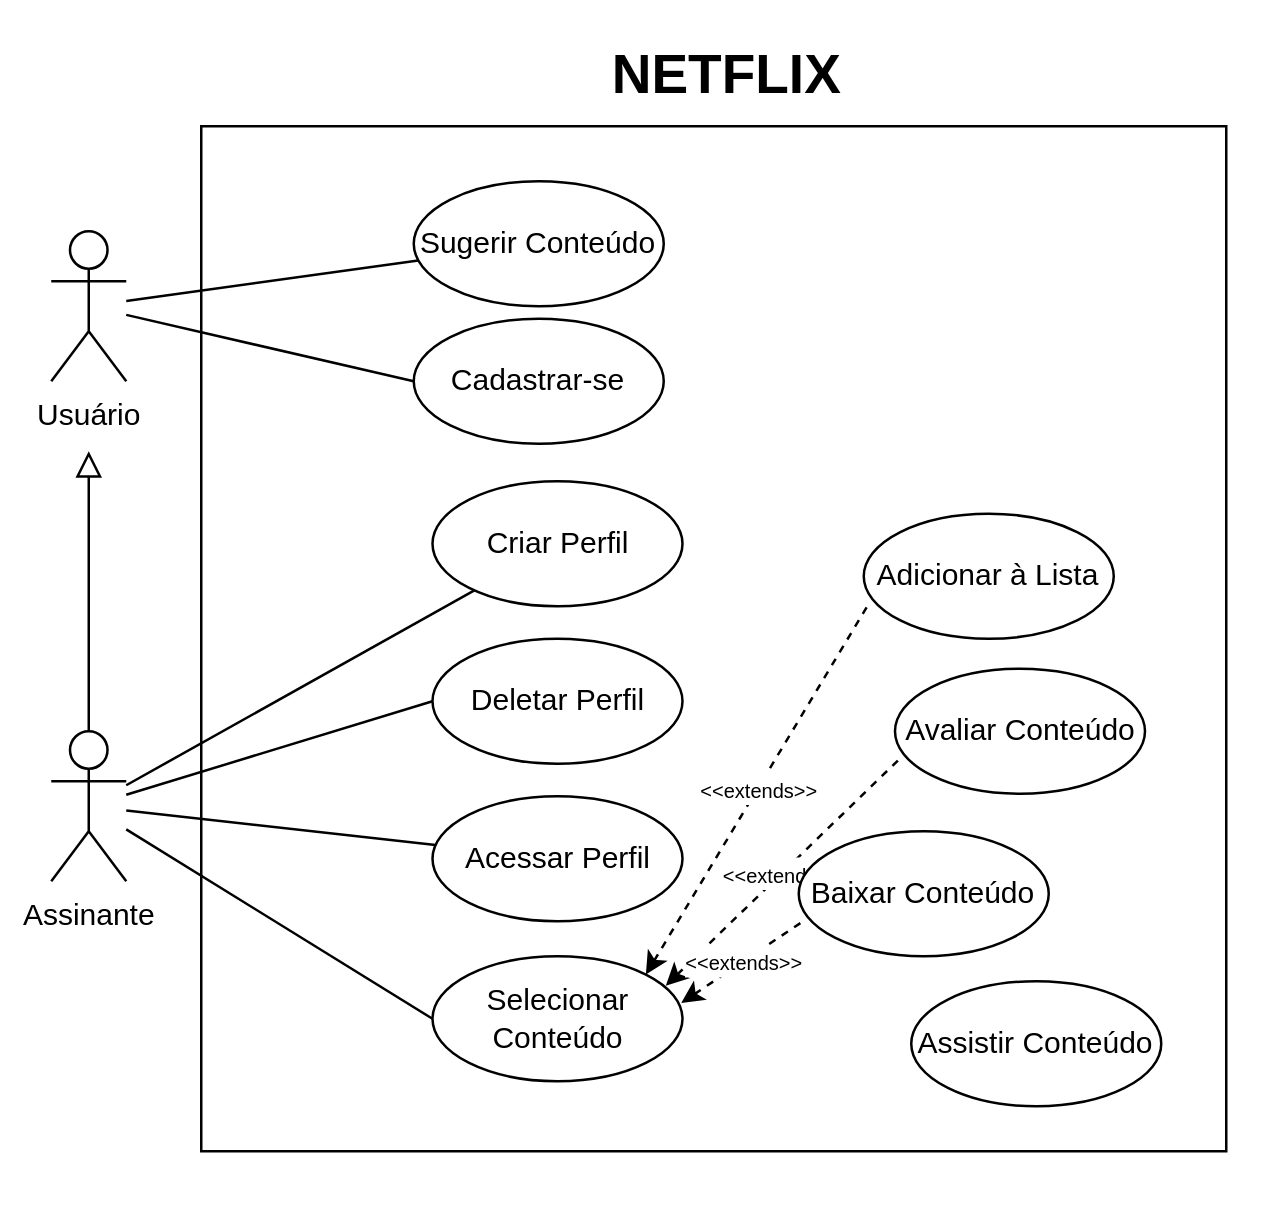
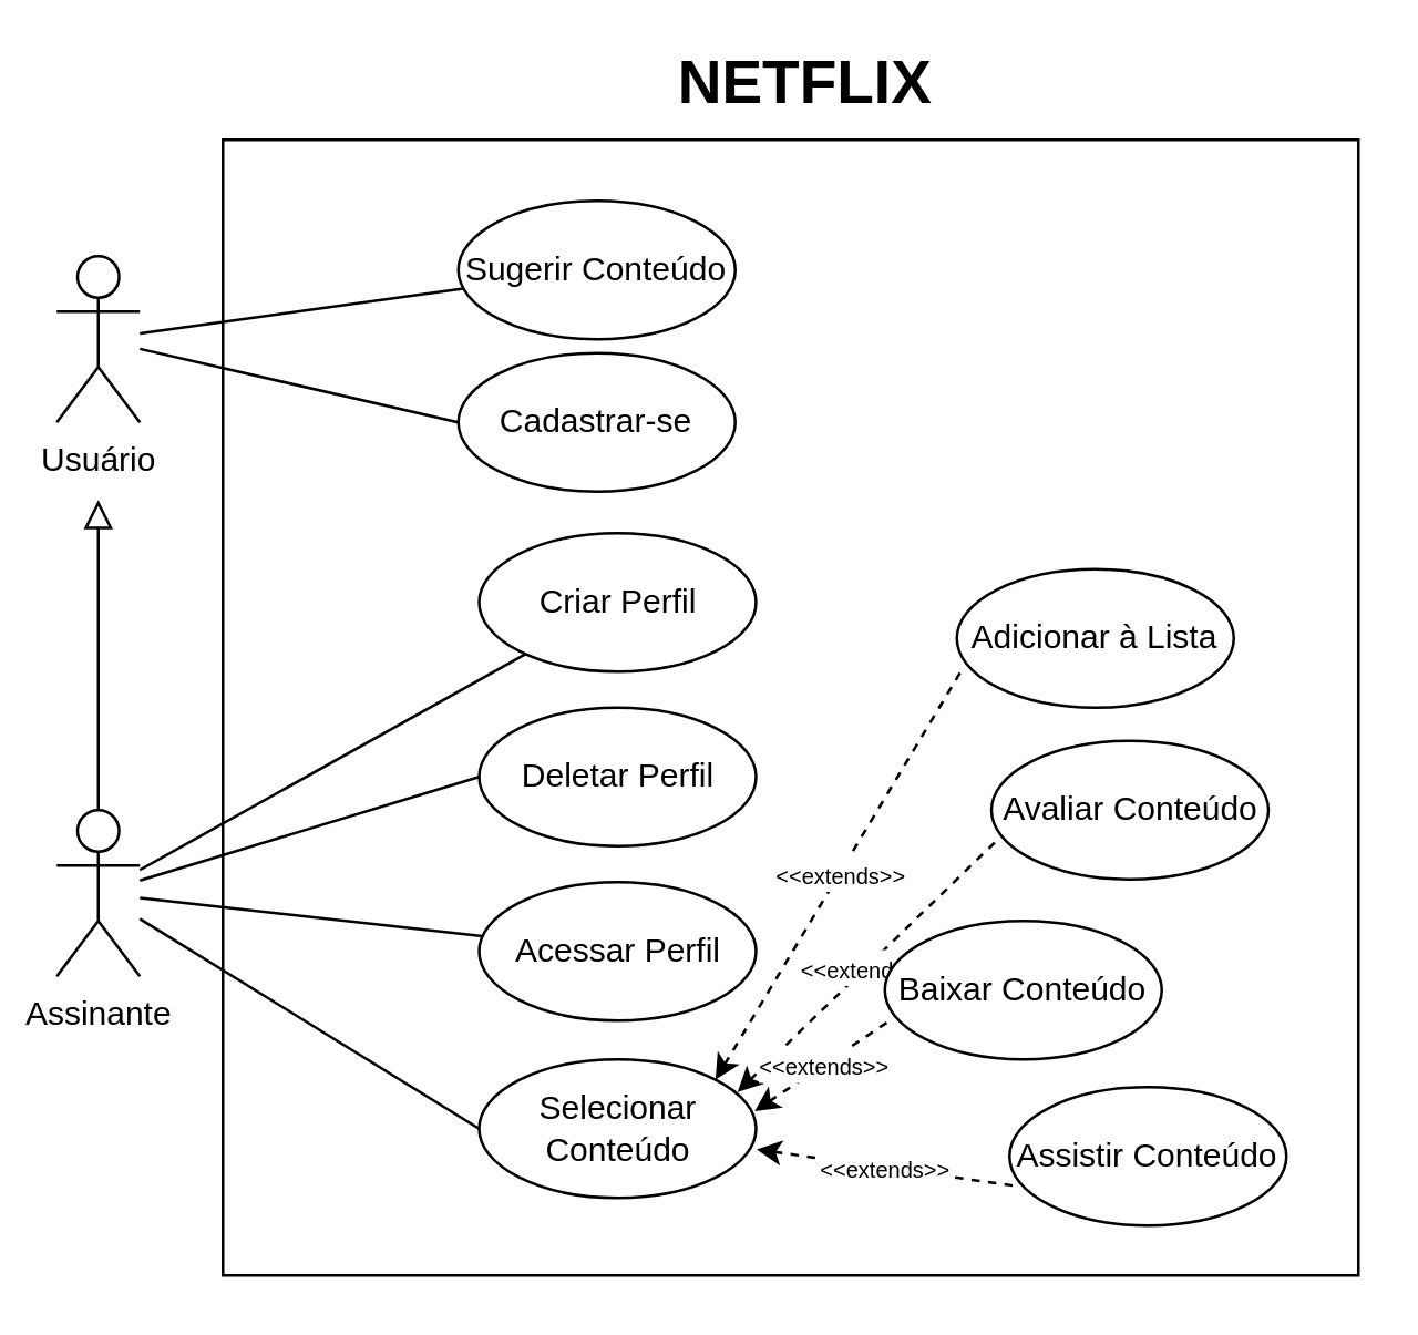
+ <mxCell id="22" value="&lt;font style=&quot;font-size: 8px&quot;&gt;&amp;lt;&amp;lt;extends&amp;gt;&amp;gt;&lt;/font&gt;" style="endArrow=none;dashed=1;html=1;entryX=0.022;entryY=0.714;entryDx=0;entryDy=0;entryPerimeter=0;startArrow=classic;startFill=1;exitX=1.002;exitY=0.65;exitDx=0;exitDy=0;exitPerimeter=0;" edge="1" parent="1" target="21" source="13"><mxGeometry width="50" height="50" relative="1" as="geometry"><mxPoint x="272.3" y="518.8" as="sourcePoint" /><mxPoint x="364" y="454" as="targetPoint" /></mxGeometry></mxCell>
